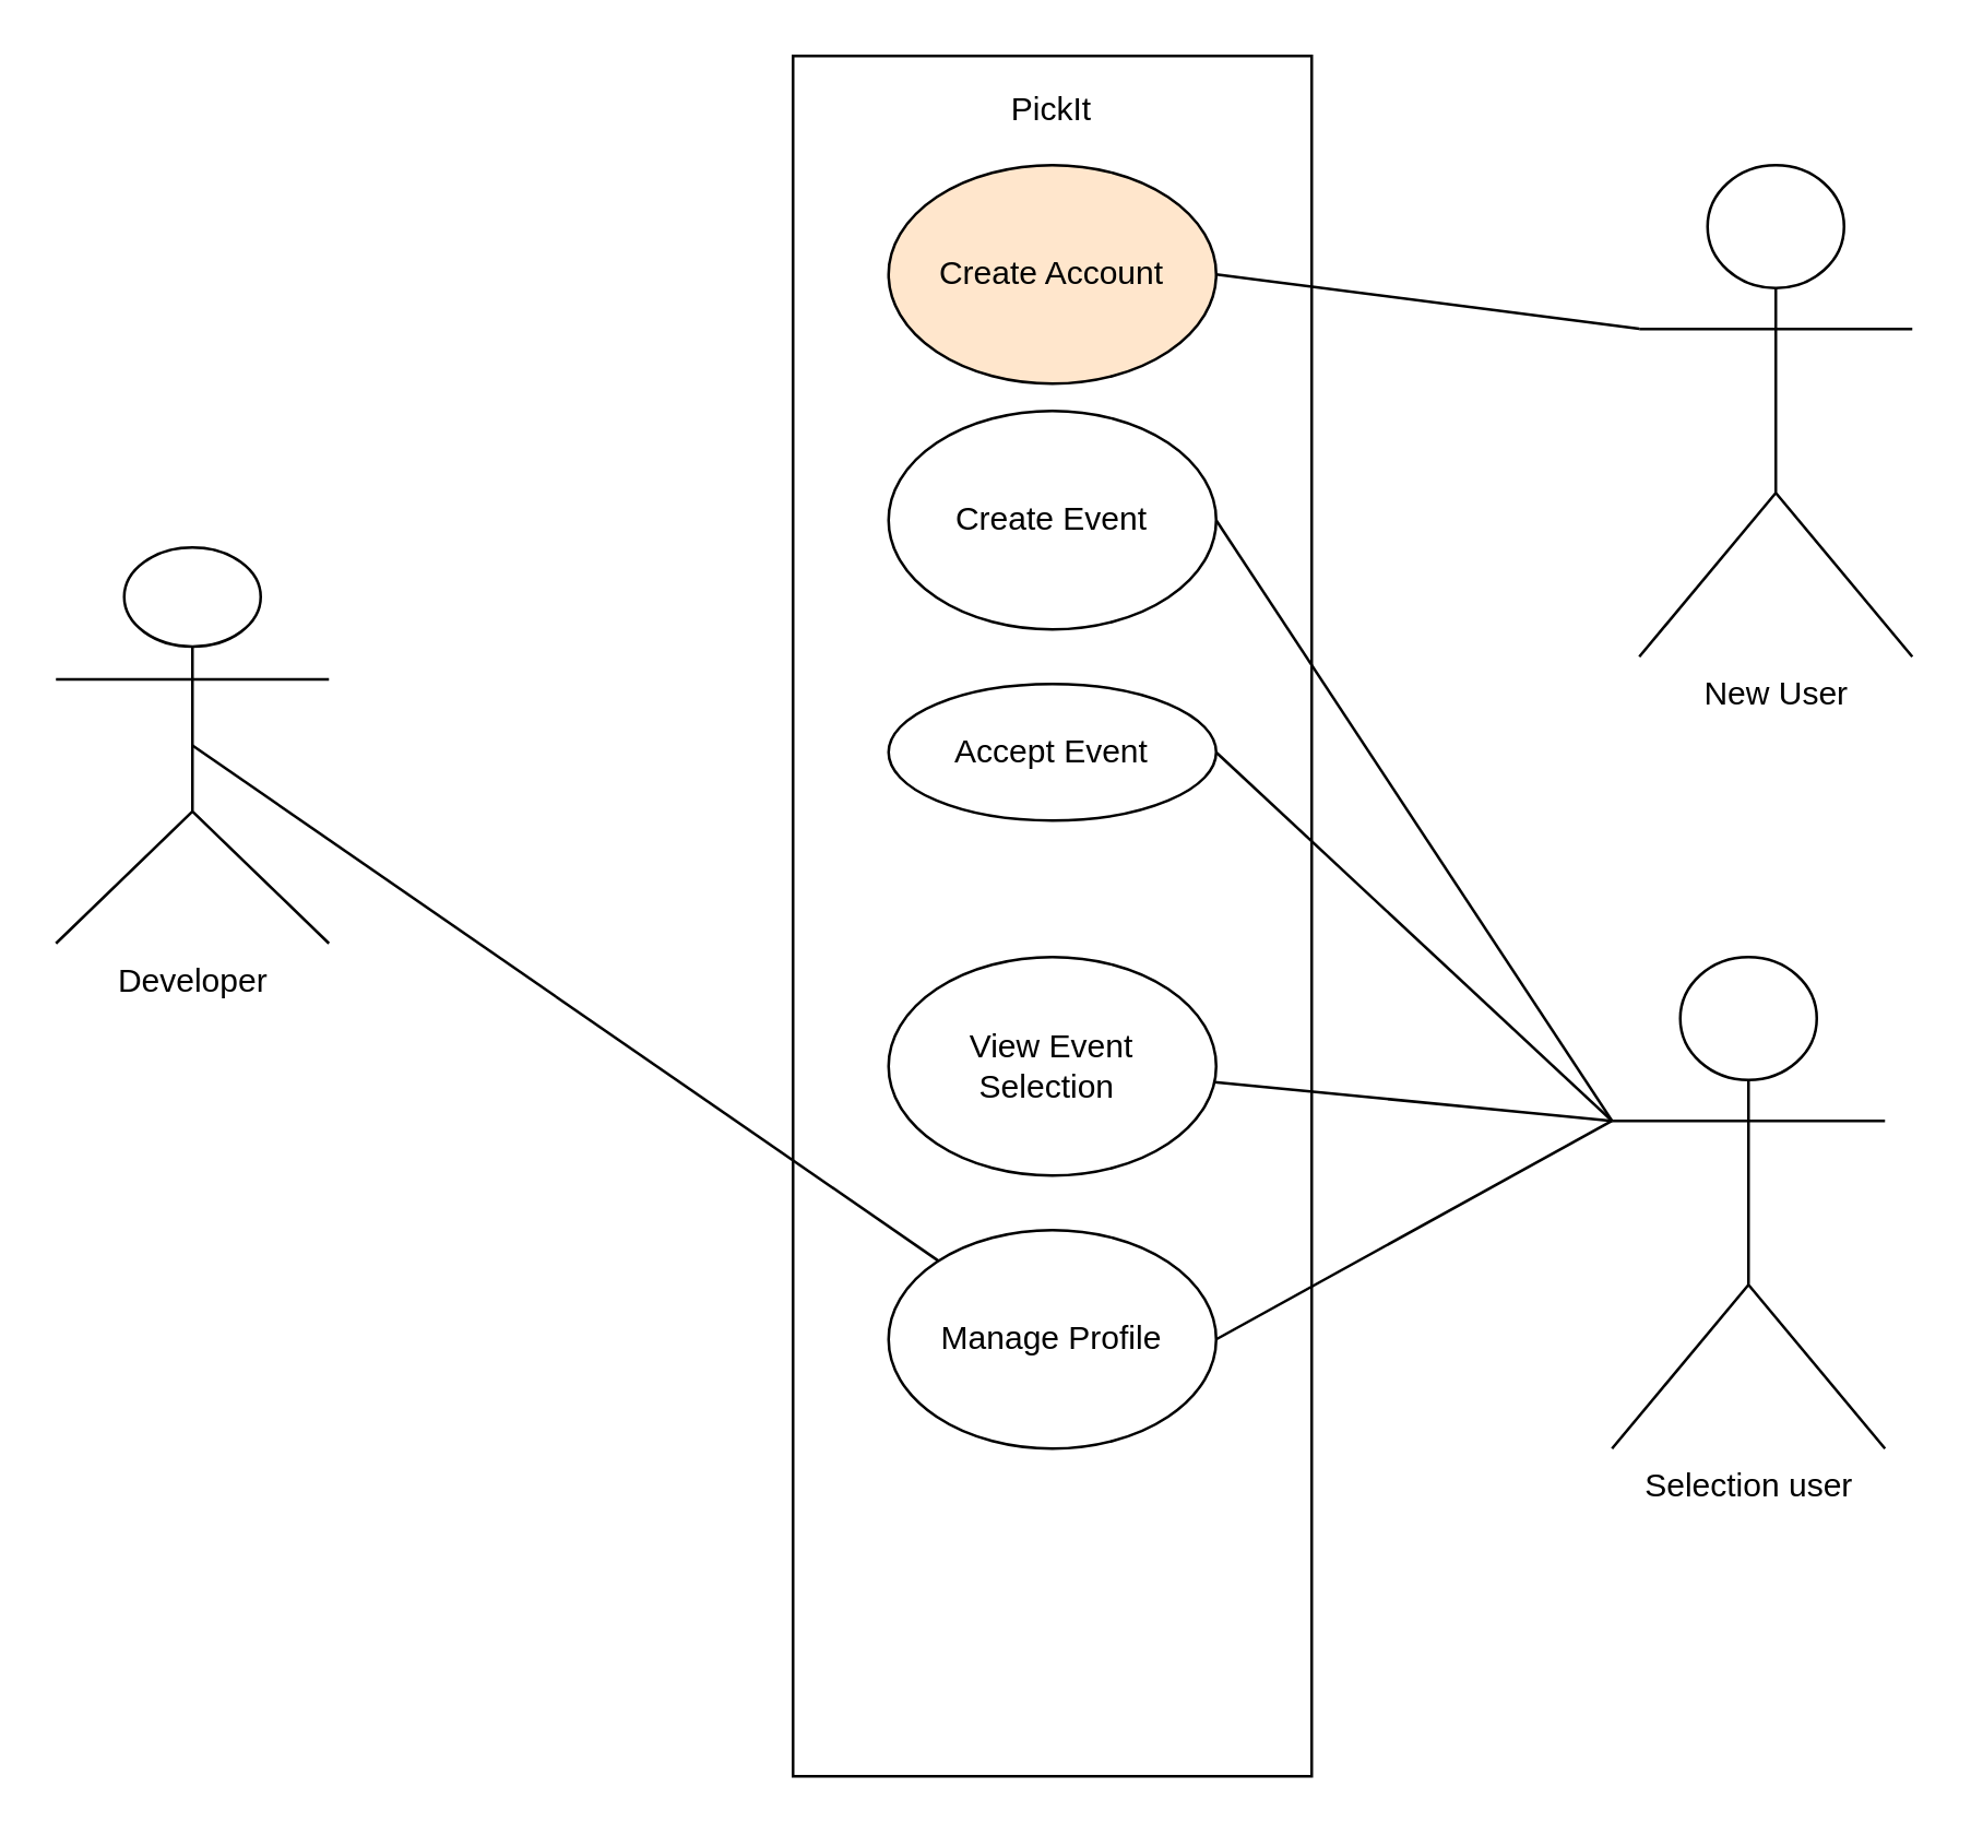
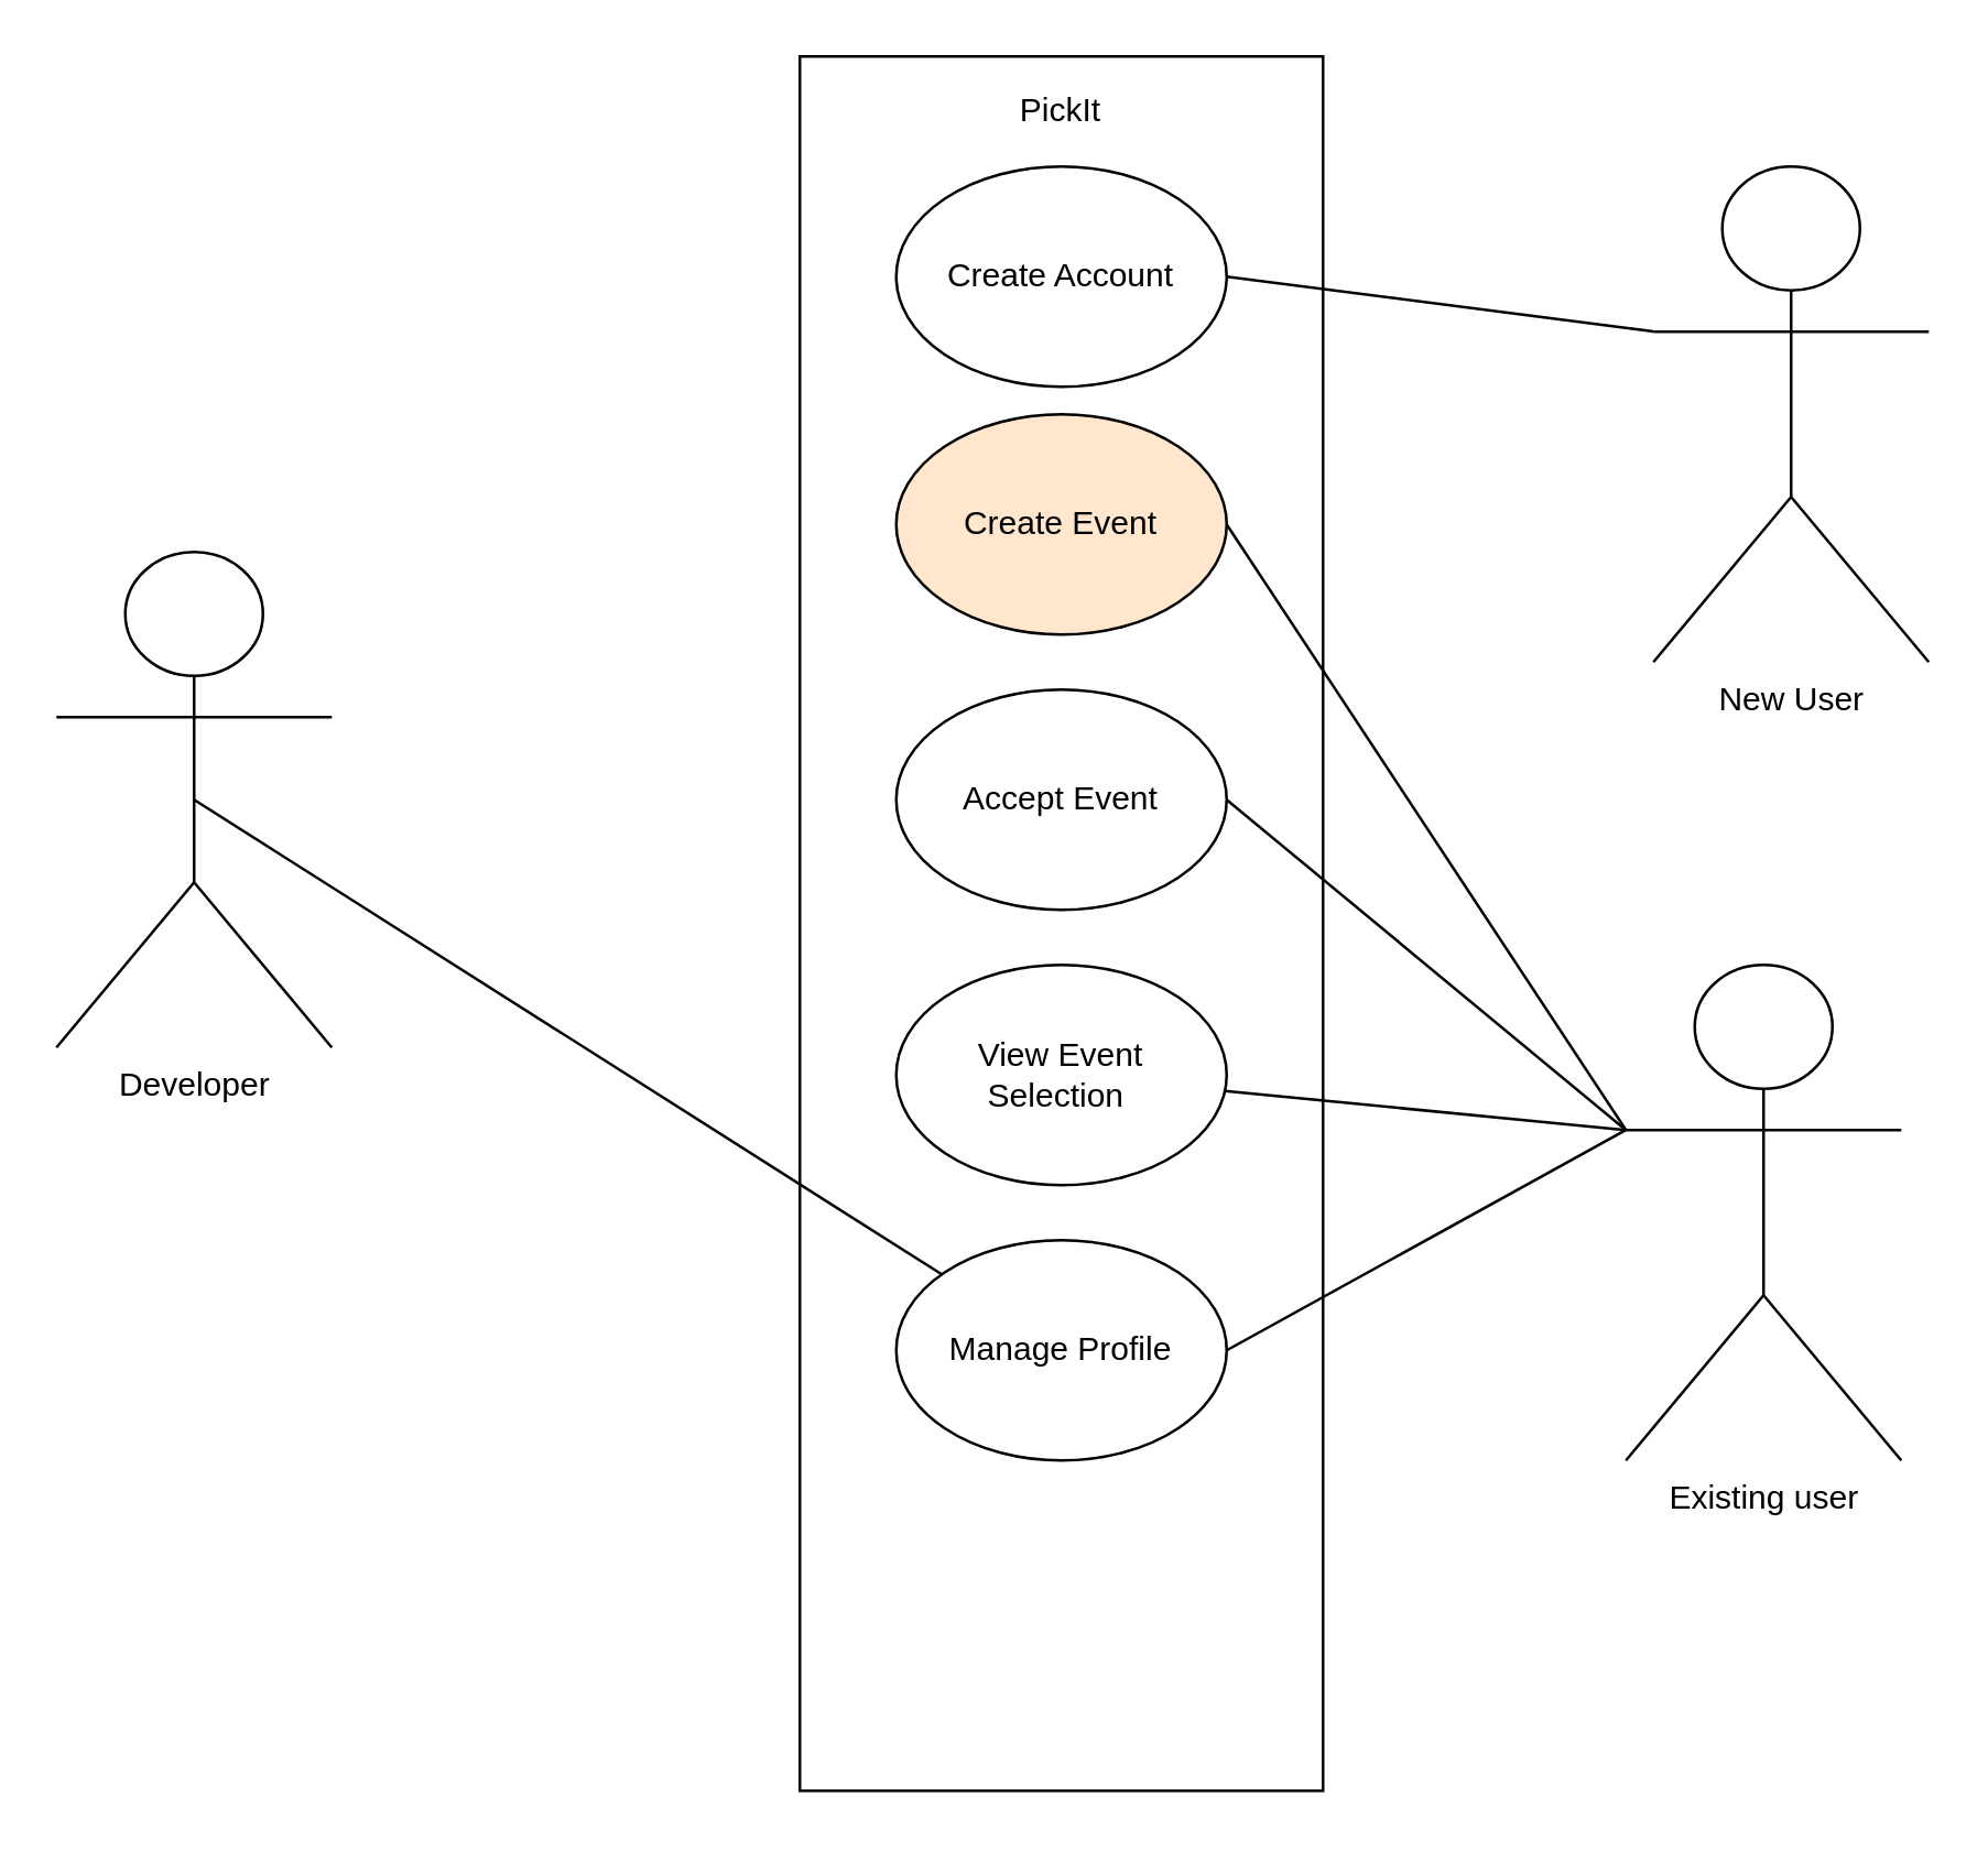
- <mxCell id="7" value="Create Account" style="ellipse;whiteSpace=wrap;html=1;fillColor=#ffe6cc;" vertex="1" parent="1"><mxGeometry x="325" y="60" width="120" height="80" as="geometry" /></mxCell>
+ <mxCell id="7" value="Create Account" style="ellipse;whiteSpace=wrap;html=1;" vertex="1" parent="1"><mxGeometry x="325" y="60" width="120" height="80" as="geometry" /></mxCell>
- <mxCell id="6" value="Create Event" style="ellipse;whiteSpace=wrap;html=1;" vertex="1" parent="1"><mxGeometry x="325" y="150" width="120" height="80" as="geometry" /></mxCell>
+ <mxCell id="6" value="Create Event" style="ellipse;whiteSpace=wrap;html=1;fillColor=#ffe6cc;" vertex="1" parent="1"><mxGeometry x="325" y="150" width="120" height="80" as="geometry" /></mxCell>
- <mxCell id="9" value="Developer" style="shape=umlActor;verticalLabelPosition=bottom;verticalAlign=top;html=1;outlineConnect=0;" vertex="1" parent="1"><mxGeometry x="20" y="200" width="100" height="145" as="geometry" /></mxCell>
+ <mxCell id="9" value="Developer" style="shape=umlActor;verticalLabelPosition=bottom;verticalAlign=top;html=1;outlineConnect=0;" vertex="1" parent="1"><mxGeometry x="20" y="200" width="100" height="180" as="geometry" /></mxCell>
- <mxCell id="5" value="Accept Event" style="ellipse;whiteSpace=wrap;html=1;" vertex="1" parent="1"><mxGeometry x="325" y="250" width="120" height="50" as="geometry" /></mxCell>
+ <mxCell id="5" value="Accept Event" style="ellipse;whiteSpace=wrap;html=1;" vertex="1" parent="1"><mxGeometry x="325" y="250" width="120" height="80" as="geometry" /></mxCell>
- <mxCell id="8" value="Selection user" style="shape=umlActor;verticalLabelPosition=bottom;verticalAlign=top;html=1;outlineConnect=0;" vertex="1" parent="1"><mxGeometry x="590" y="350" width="100" height="180" as="geometry" /></mxCell>
+ <mxCell id="8" value="Existing user" style="shape=umlActor;verticalLabelPosition=bottom;verticalAlign=top;html=1;outlineConnect=0;" vertex="1" parent="1"><mxGeometry x="590" y="350" width="100" height="180" as="geometry" /></mxCell>
